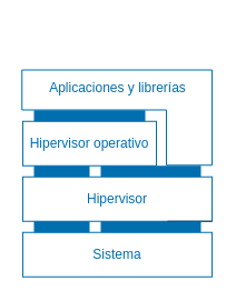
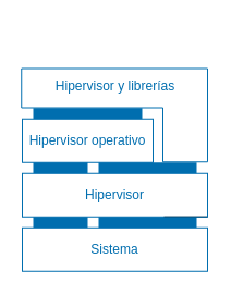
- <mxCell id="12" value="Aplicaciones y librerías" style="text;html=1;align=center;verticalAlign=middle;resizable=0;points=[];autosize=1;strokeColor=none;fillColor=none;fontColor=light-dark(#006EAF,#006EAF);" parent="1" vertex="1"><mxGeometry x="29.62" y="63.75" width="150" height="30" as="geometry" /></mxCell>
+ <mxCell id="12" value="Hipervisor y librerías" style="text;html=1;align=center;verticalAlign=middle;resizable=0;points=[];autosize=1;strokeColor=none;fillColor=none;fontColor=light-dark(#006EAF,#006EAF);" parent="1" vertex="1"><mxGeometry x="29.62" y="63.75" width="150" height="30" as="geometry" /></mxCell>
